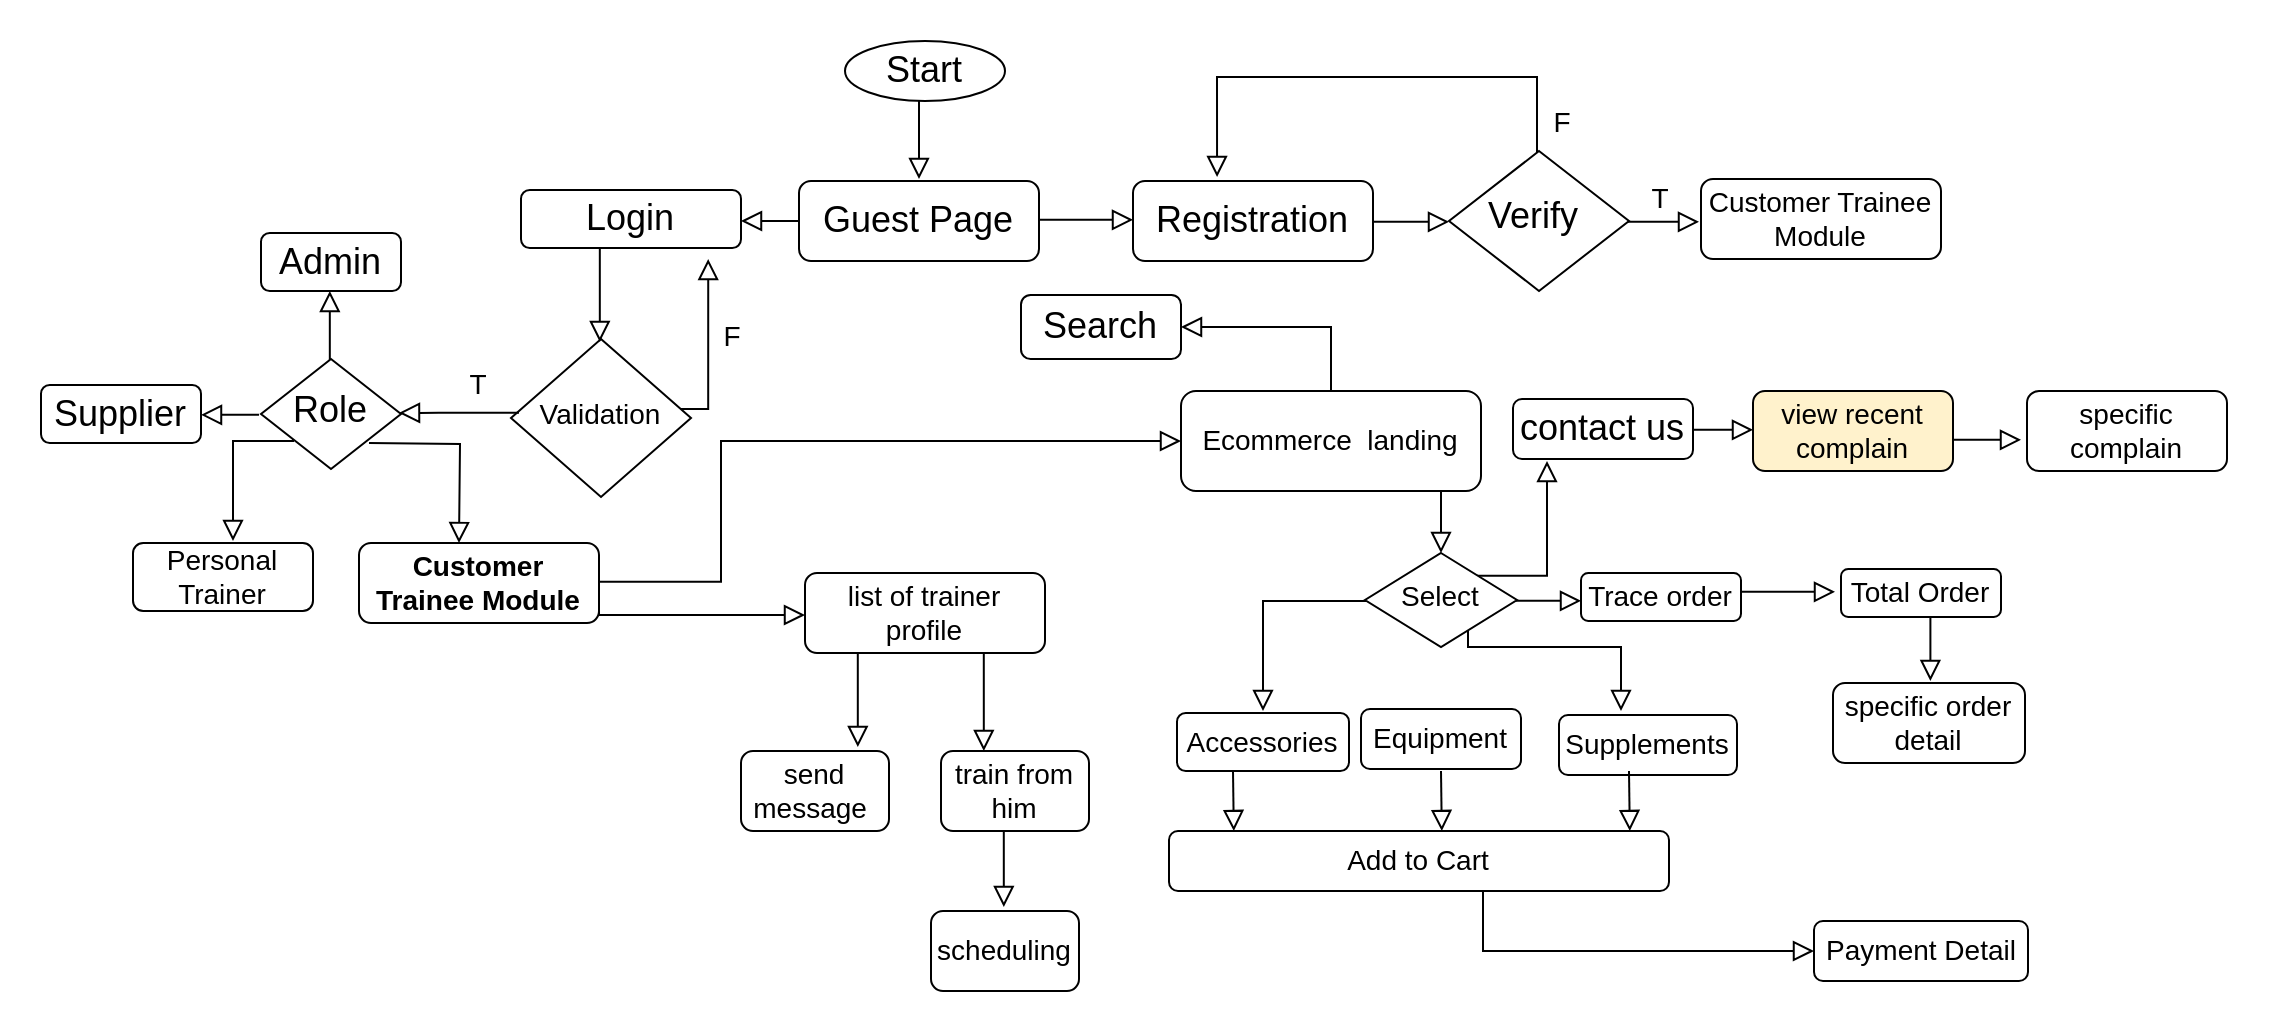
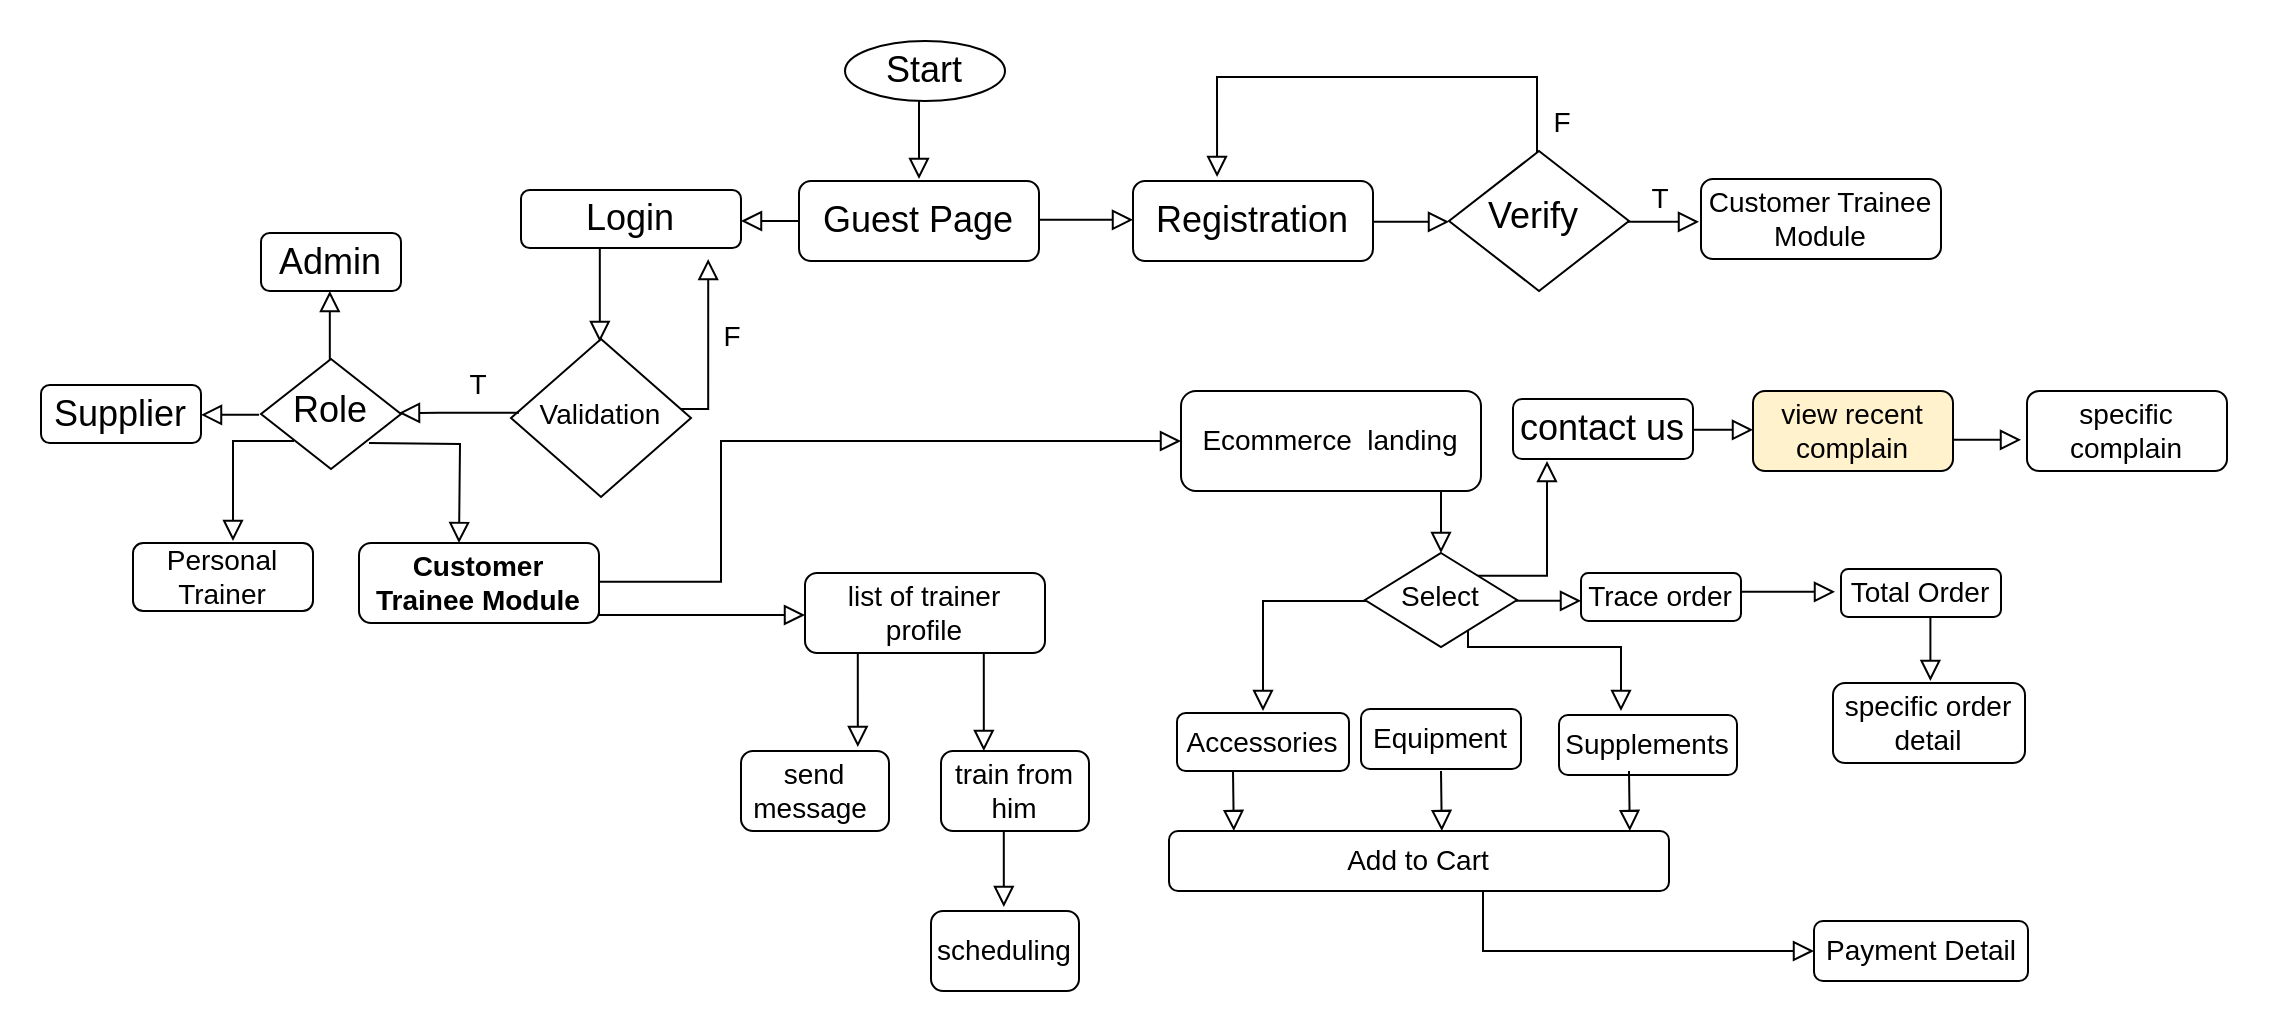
- <mxCell id="35" value="&lt;span style=&quot;font-size: 18px;&quot;&gt;Search&lt;/span&gt;" style="rounded=1;whiteSpace=wrap;html=1;fontSize=12;glass=0;strokeWidth=1;shadow=0;" parent="1" vertex="1"><mxGeometry x="510" y="147" width="80" height="32" as="geometry" /></mxCell>
- <mxCell id="51" value="" style="rounded=0;html=1;jettySize=auto;orthogonalLoop=1;fontSize=11;endArrow=block;endFill=0;endSize=8;strokeWidth=1;shadow=0;labelBackgroundColor=none;edgeStyle=orthogonalEdgeStyle;exitX=0.5;exitY=0;exitDx=0;exitDy=0;entryX=1;entryY=0.5;entryDx=0;entryDy=0;" parent="1" source="37" target="35" edge="1"><mxGeometry relative="1" as="geometry"><mxPoint x="680" y="200" as="sourcePoint" /><mxPoint x="680" y="150" as="targetPoint" /></mxGeometry></mxCell>
